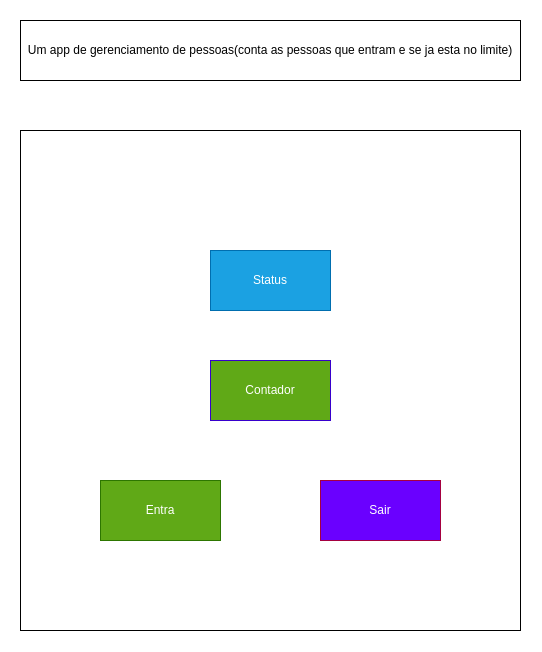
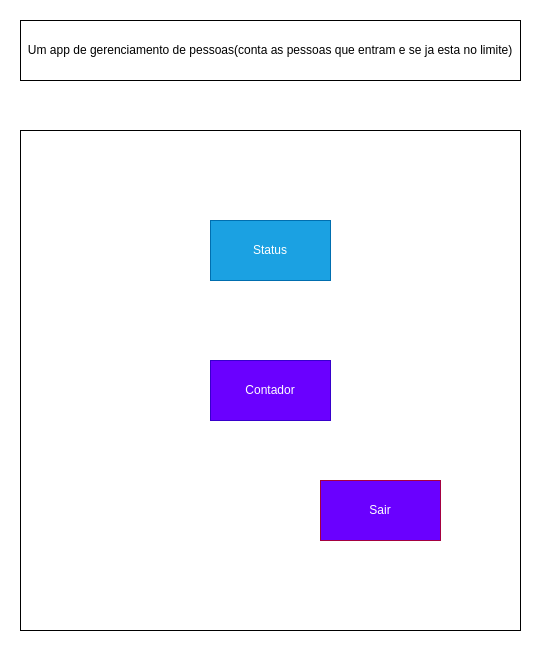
- <mxCell id="6" value="Status" style="rounded=0;whiteSpace=wrap;html=1;fillColor=#1ba1e2;fontColor=#ffffff;strokeColor=#006EAF;" vertex="1" parent="1"><mxGeometry x="210" y="250" width="120" height="60" as="geometry" /></mxCell>
+ <mxCell id="6" value="Status" style="rounded=0;whiteSpace=wrap;html=1;fillColor=#1ba1e2;fontColor=#ffffff;strokeColor=#006EAF;" vertex="1" parent="1"><mxGeometry x="210" y="220" width="120" height="60" as="geometry" /></mxCell>
- <mxCell id="5" value="Contador" style="rounded=0;whiteSpace=wrap;html=1;fillColor=#60a917;fontColor=#ffffff;strokeColor=#3700CC;" vertex="1" parent="1"><mxGeometry x="210" y="360" width="120" height="60" as="geometry" /></mxCell>
+ <mxCell id="5" value="Contador" style="rounded=0;whiteSpace=wrap;html=1;fillColor=#6a00ff;fontColor=#ffffff;strokeColor=#3700CC;" vertex="1" parent="1"><mxGeometry x="210" y="360" width="120" height="60" as="geometry" /></mxCell>
- <mxCell id="3" value="Entra" style="rounded=0;whiteSpace=wrap;html=1;fillColor=#60a917;fontColor=#ffffff;strokeColor=#2D7600;" vertex="1" parent="1"><mxGeometry x="100" y="480" width="120" height="60" as="geometry" /></mxCell>
